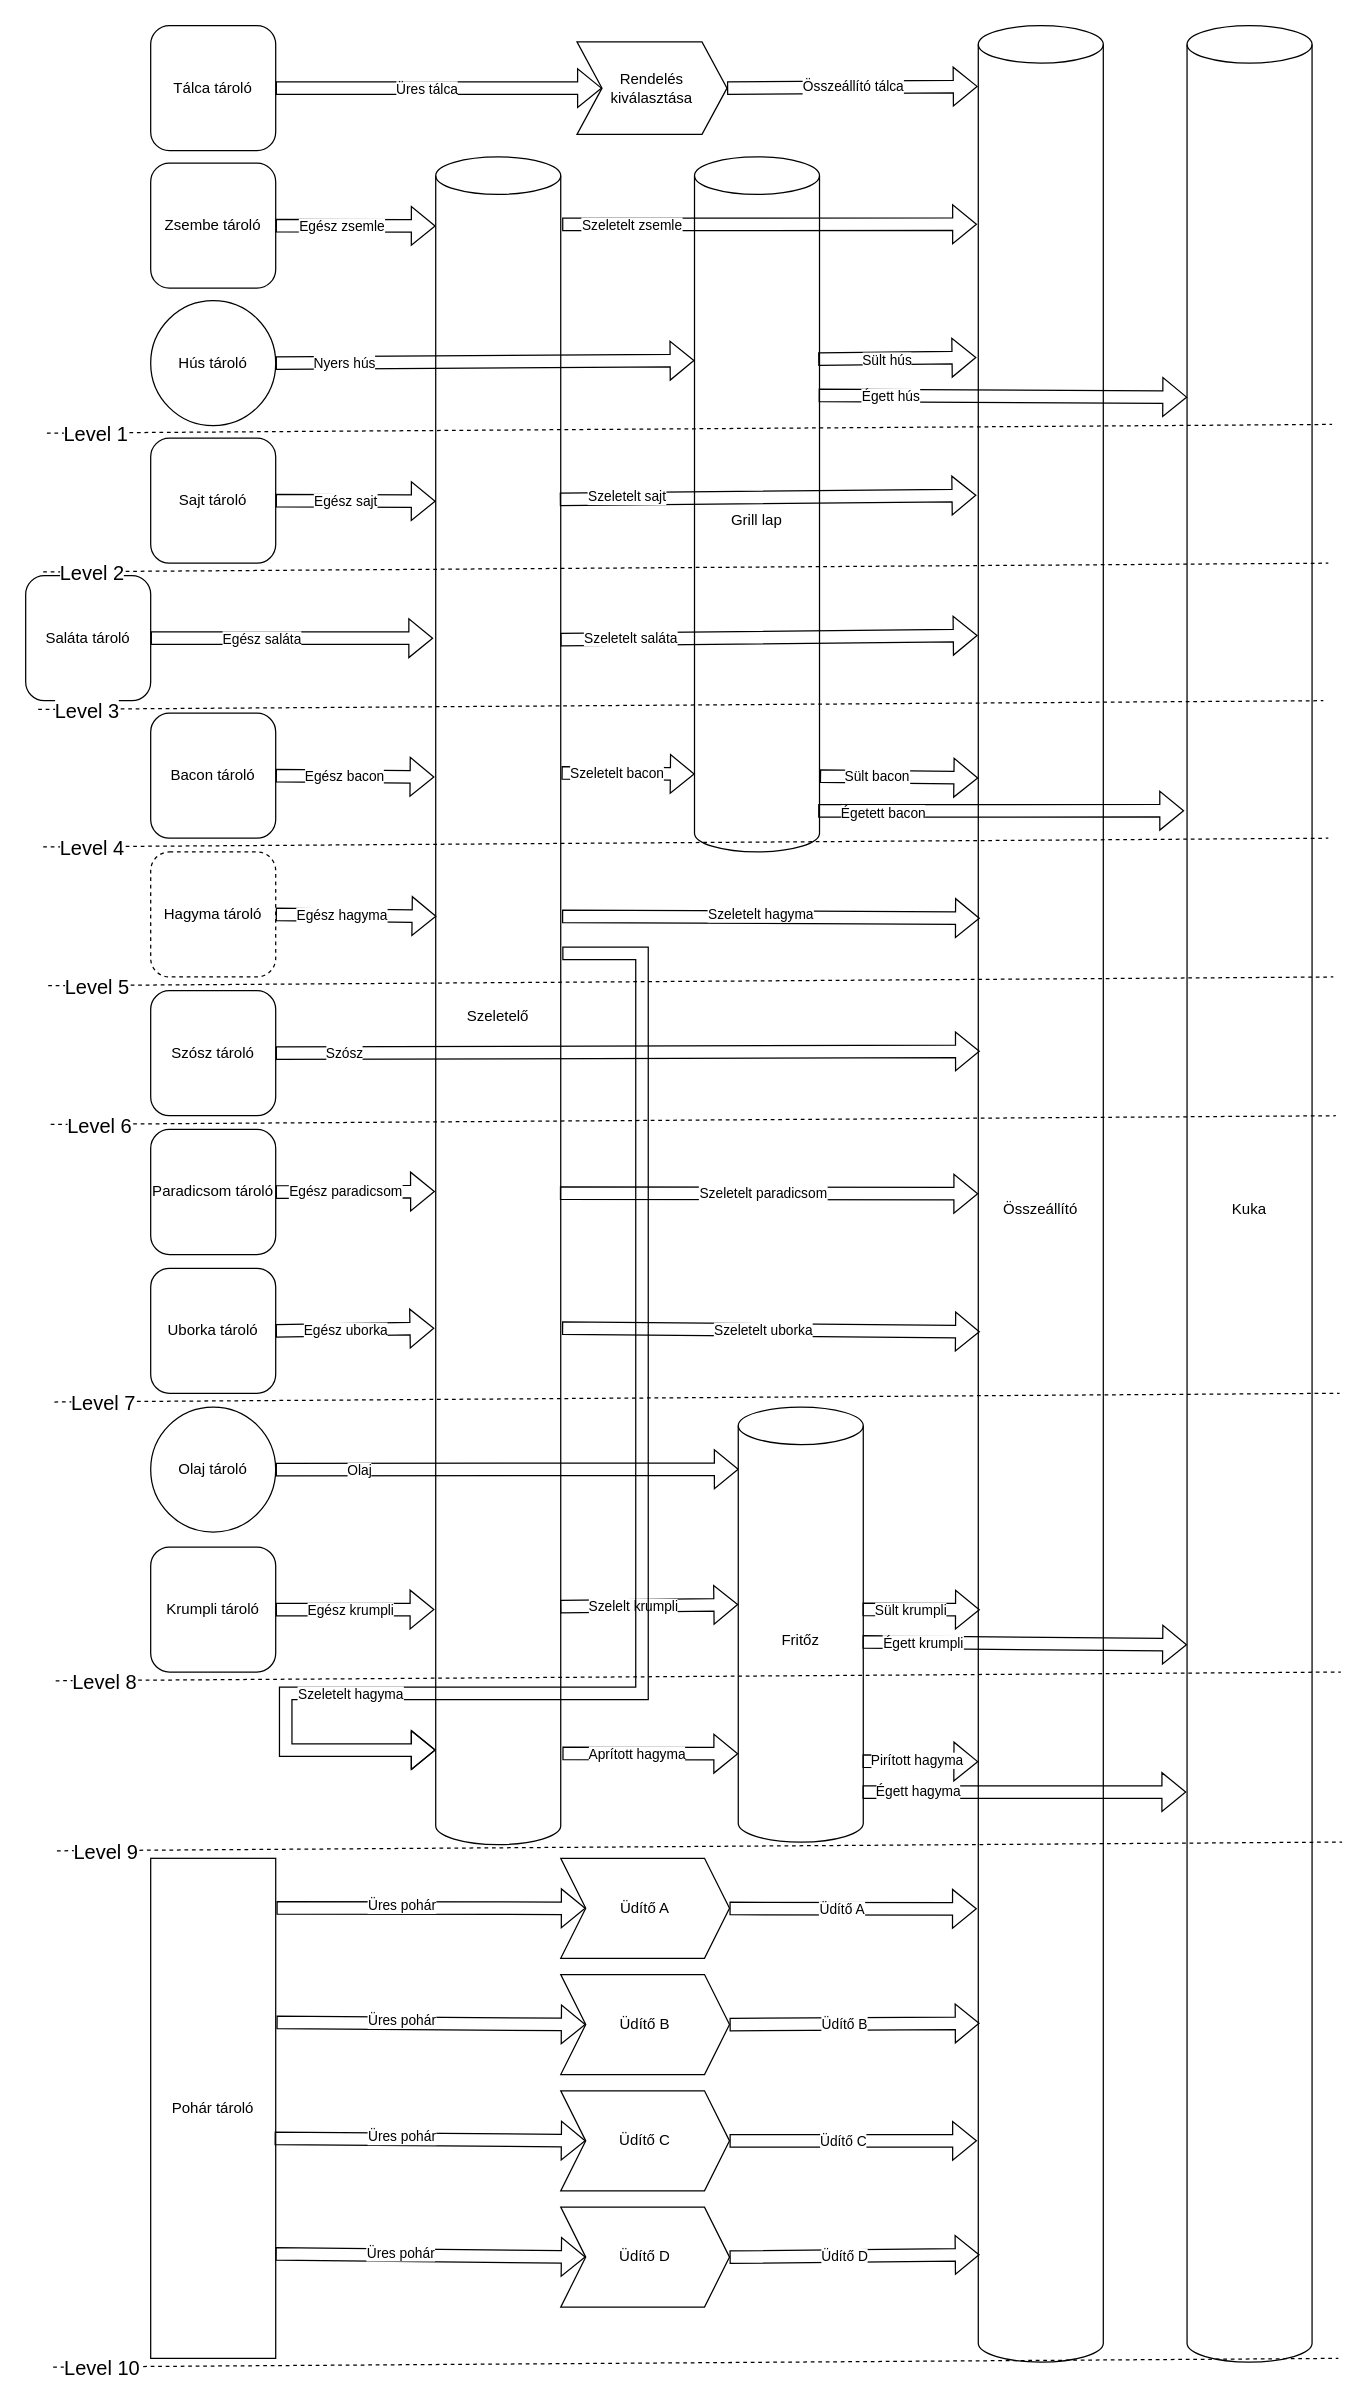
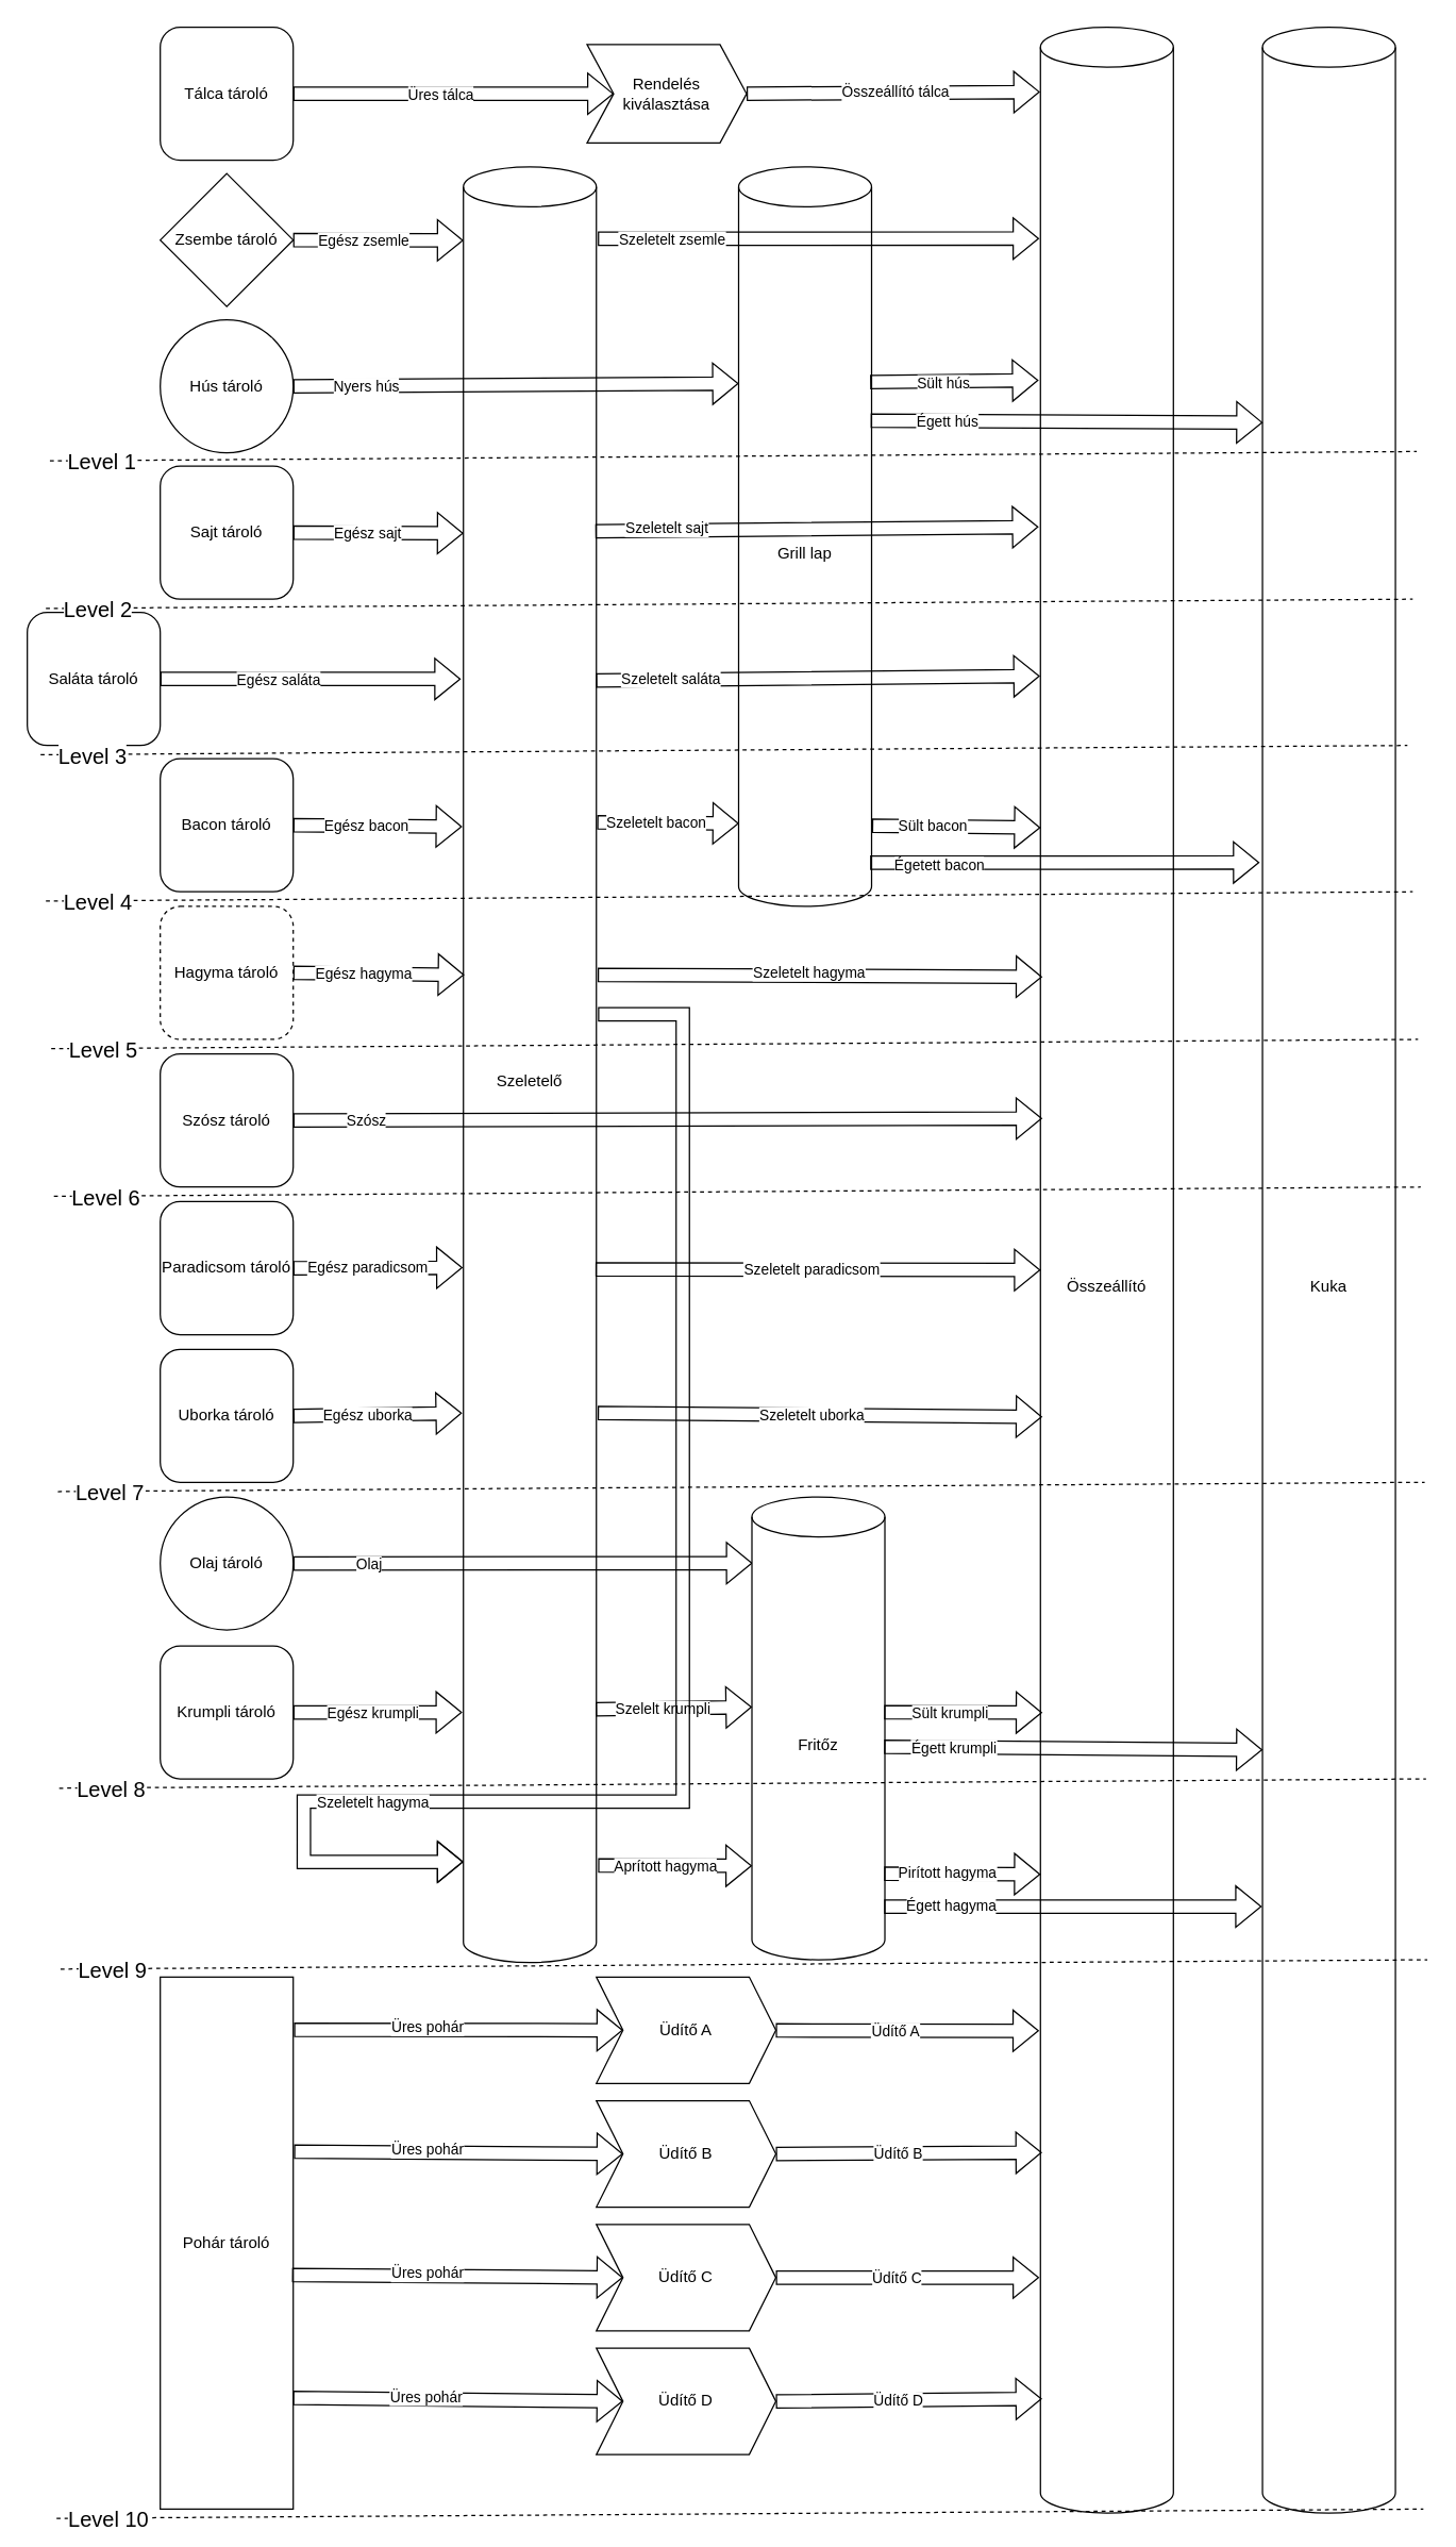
- <mxCell id="47" value="Rendelés kiválasztása" style="shape=step;perimeter=stepPerimeter;whiteSpace=wrap;html=1;fixedSize=1;" vertex="1" parent="1"><mxGeometry x="461" y="33" width="120" height="74" as="geometry" /></mxCell>
+ <mxCell id="47" value="Rendelés kiválasztása" style="shape=step;perimeter=stepPerimeter;whiteSpace=wrap;html=1;fixedSize=1;" vertex="1" parent="1"><mxGeometry x="441" y="33" width="120" height="74" as="geometry" /></mxCell>
- <mxCell id="2" value="Zsembe tároló" style="rounded=1;whiteSpace=wrap;html=1;" vertex="1" parent="1"><mxGeometry x="120" y="130" width="100" height="100" as="geometry" /></mxCell>
+ <mxCell id="2" value="Zsembe tároló" style="rhombus;whiteSpace=wrap;html=1;" vertex="1" parent="1"><mxGeometry x="120" y="130" width="100" height="100" as="geometry" /></mxCell>
- <mxCell id="34" value="Fritőz" style="shape=cylinder3;whiteSpace=wrap;html=1;boundedLbl=1;backgroundOutline=1;size=15;" vertex="1" parent="1"><mxGeometry x="590" y="1125" width="100" height="348" as="geometry" /></mxCell>
+ <mxCell id="34" value="Fritőz" style="shape=cylinder3;whiteSpace=wrap;html=1;boundedLbl=1;backgroundOutline=1;size=15;" vertex="1" parent="1"><mxGeometry x="565" y="1125" width="100" height="348" as="geometry" /></mxCell>
